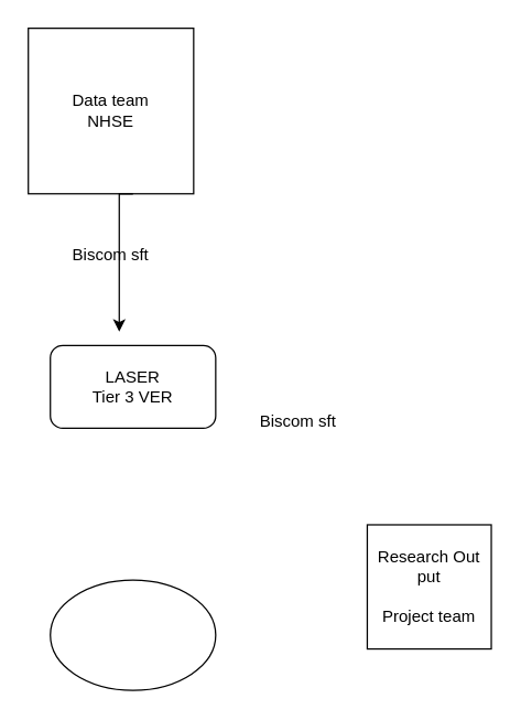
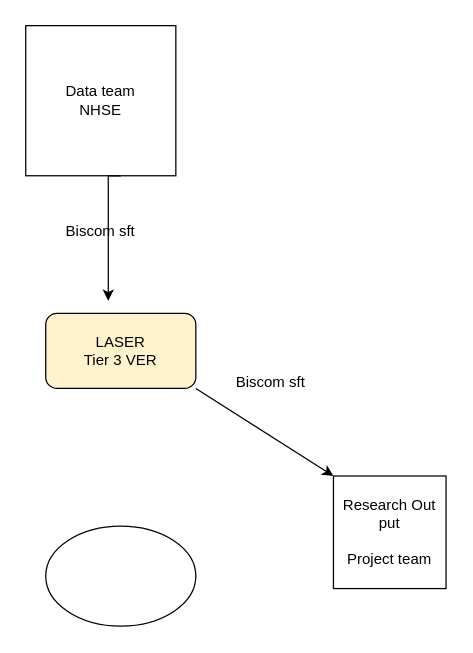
- <mxCell id="5" value="LASER&lt;br&gt;Tier 3 VER" style="rounded=1;whiteSpace=wrap;html=1;" vertex="1" parent="1"><mxGeometry x="36" y="250" width="120" height="60" as="geometry" /></mxCell>
+ <mxCell id="5" value="LASER&lt;br&gt;Tier 3 VER" style="rounded=1;whiteSpace=wrap;html=1;fillColor=#fff2cc;" vertex="1" parent="1"><mxGeometry x="36" y="250" width="120" height="60" as="geometry" /></mxCell>
+ <mxCell id="7" value="" style="endArrow=classic;html=1;rounded=0;exitX=1;exitY=1;exitDx=0;exitDy=0;entryX=0;entryY=0;entryDx=0;entryDy=0;" edge="1" parent="1" source="5" target="6"><mxGeometry width="50" height="50" relative="1" as="geometry"><mxPoint x="116" y="370" as="sourcePoint" /><mxPoint x="166" y="320" as="targetPoint" /></mxGeometry></mxCell>
